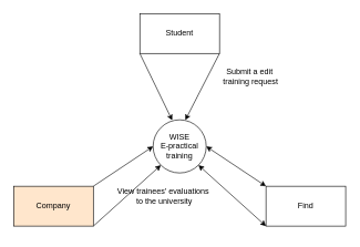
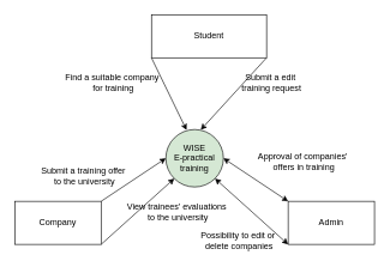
- <mxCell id="5" value="Student" style="rounded=0;whiteSpace=wrap;html=1;" parent="1" vertex="1"><mxGeometry x="210" y="20" width="120" height="60" as="geometry" /></mxCell>
+ <mxCell id="5" value="Student" style="rounded=0;whiteSpace=wrap;html=1;" parent="1" vertex="1"><mxGeometry x="210" y="20" width="160" height="60" as="geometry" /></mxCell>
+ <mxCell id="7" value="Find a suitable company&lt;br&gt;&amp;nbsp;for training" style="text;html=1;align=center;verticalAlign=middle;resizable=0;points=[];autosize=1;" parent="1" vertex="1"><mxGeometry x="80" y="100" width="150" height="30" as="geometry" /></mxCell>
- <mxCell id="10" value="&lt;span&gt;WISE&lt;br&gt;E-practical training&lt;/span&gt;" style="ellipse;whiteSpace=wrap;html=1;aspect=fixed;" parent="1" vertex="1"><mxGeometry x="230" y="180" width="80" height="80" as="geometry" /></mxCell>
+ <mxCell id="10" value="&lt;span&gt;WISE&lt;br&gt;E-practical training&lt;/span&gt;" style="ellipse;whiteSpace=wrap;html=1;aspect=fixed;fillColor=#d5e8d4;" parent="1" vertex="1"><mxGeometry x="230" y="180" width="80" height="80" as="geometry" /></mxCell>
+ <mxCell id="14" value="Approval of companies'&lt;br&gt;&amp;nbsp;offers in training" style="text;html=1;align=center;verticalAlign=middle;resizable=0;points=[];autosize=1;" parent="1" vertex="1"><mxGeometry x="350" y="210" width="140" height="30" as="geometry" /></mxCell>
+ <mxCell id="12" value="Submit a training offer&lt;br&gt;&amp;nbsp;to the university" style="text;html=1;align=center;verticalAlign=middle;resizable=0;points=[];autosize=1;" parent="1" vertex="1"><mxGeometry x="50" y="230" width="130" height="30" as="geometry" /></mxCell>
- <mxCell id="4" value="Company" style="rounded=0;whiteSpace=wrap;html=1;fillColor=#ffe6cc;" parent="1" vertex="1"><mxGeometry x="20" y="280" width="120" height="60" as="geometry" /></mxCell>
+ <mxCell id="4" value="Company" style="rounded=0;whiteSpace=wrap;html=1;" parent="1" vertex="1"><mxGeometry x="20" y="280" width="120" height="60" as="geometry" /></mxCell>
- <mxCell id="2" value="Find" style="rounded=0;whiteSpace=wrap;html=1;" parent="1" vertex="1"><mxGeometry x="400" y="280" width="120" height="60" as="geometry" /></mxCell>
+ <mxCell id="2" value="Admin" style="rounded=0;whiteSpace=wrap;html=1;" parent="1" vertex="1"><mxGeometry x="400" y="280" width="120" height="60" as="geometry" /></mxCell>
+ <mxCell id="16" value="Possibility to edit or&lt;br&gt;&amp;nbsp;delete companies" style="text;html=1;align=center;verticalAlign=middle;resizable=0;points=[];autosize=1;" parent="1" vertex="1"><mxGeometry x="270" y="320" width="120" height="30" as="geometry" /></mxCell>
